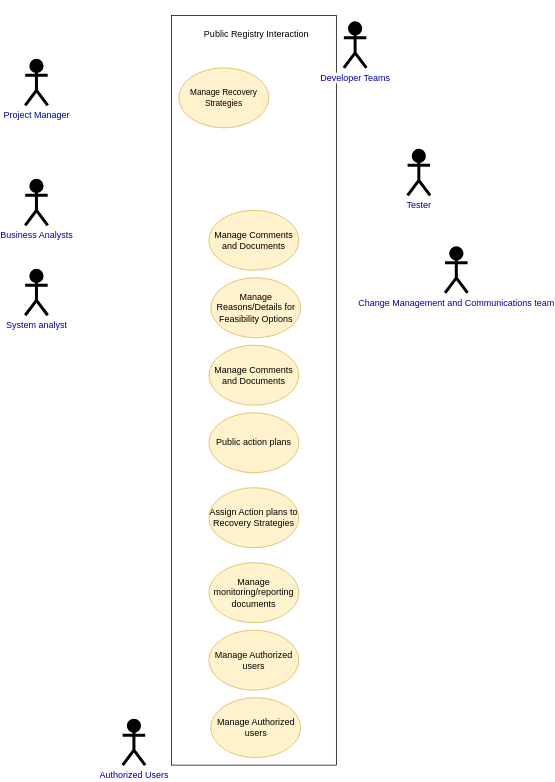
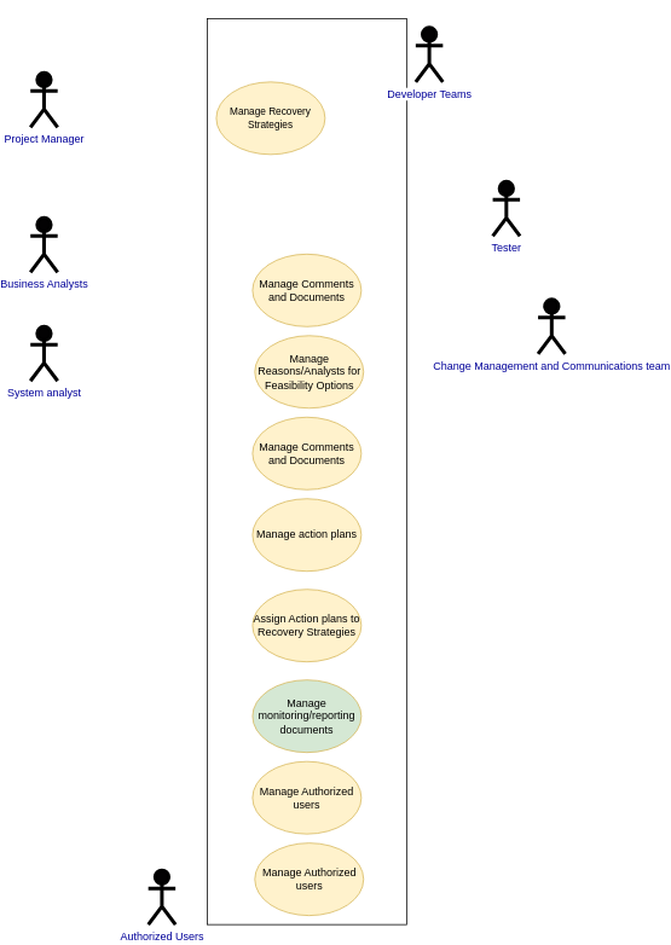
- <mxCell id="5" value="Public Registry Interaction" style="text;html=1;align=center;verticalAlign=middle;resizable=0;points=[];autosize=1;strokeColor=none;fillColor=none;" parent="1" vertex="1"><mxGeometry x="247.5" y="30" width="160" height="30" as="geometry" /></mxCell>
- <mxCell id="13" value="Manage Reasons/Details for Feasibility Options" style="ellipse;whiteSpace=wrap;html=1;fillColor=#fff2cc;strokeColor=#d6b656;" vertex="1" parent="1"><mxGeometry x="267.5" y="370" width="120" height="80" as="geometry" /></mxCell>
+ <mxCell id="13" value="Manage Reasons/Analysts for Feasibility Options" style="ellipse;whiteSpace=wrap;html=1;fillColor=#fff2cc;strokeColor=#d6b656;" vertex="1" parent="1"><mxGeometry x="267.5" y="370" width="120" height="80" as="geometry" /></mxCell>
- <mxCell id="15" value="Public action plans" style="ellipse;whiteSpace=wrap;html=1;fillColor=#fff2cc;strokeColor=#d6b656;" vertex="1" parent="1"><mxGeometry x="265" y="550" width="120" height="80" as="geometry" /></mxCell>
+ <mxCell id="15" value="Manage action plans" style="ellipse;whiteSpace=wrap;html=1;fillColor=#fff2cc;strokeColor=#d6b656;" vertex="1" parent="1"><mxGeometry x="265" y="550" width="120" height="80" as="geometry" /></mxCell>
- <mxCell id="17" value="Manage monitoring/reporting documents" style="ellipse;whiteSpace=wrap;html=1;fillColor=#fff2cc;strokeColor=#d6b656;" vertex="1" parent="1"><mxGeometry x="265" y="750" width="120" height="80" as="geometry" /></mxCell>
+ <mxCell id="17" value="Manage monitoring/reporting documents" style="ellipse;whiteSpace=wrap;html=1;fillColor=#d5e8d4;strokeColor=#d6b656;" vertex="1" parent="1"><mxGeometry x="265" y="750" width="120" height="80" as="geometry" /></mxCell>
